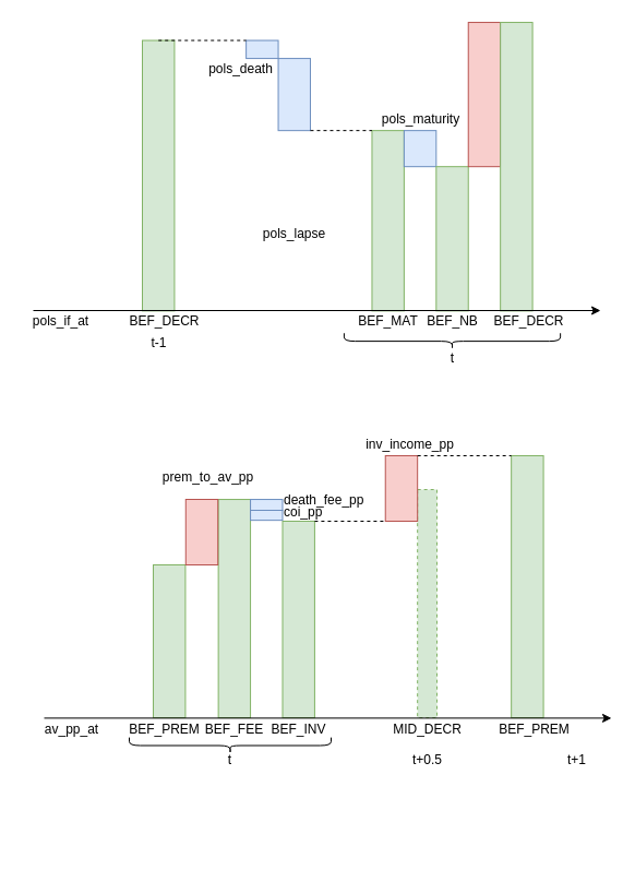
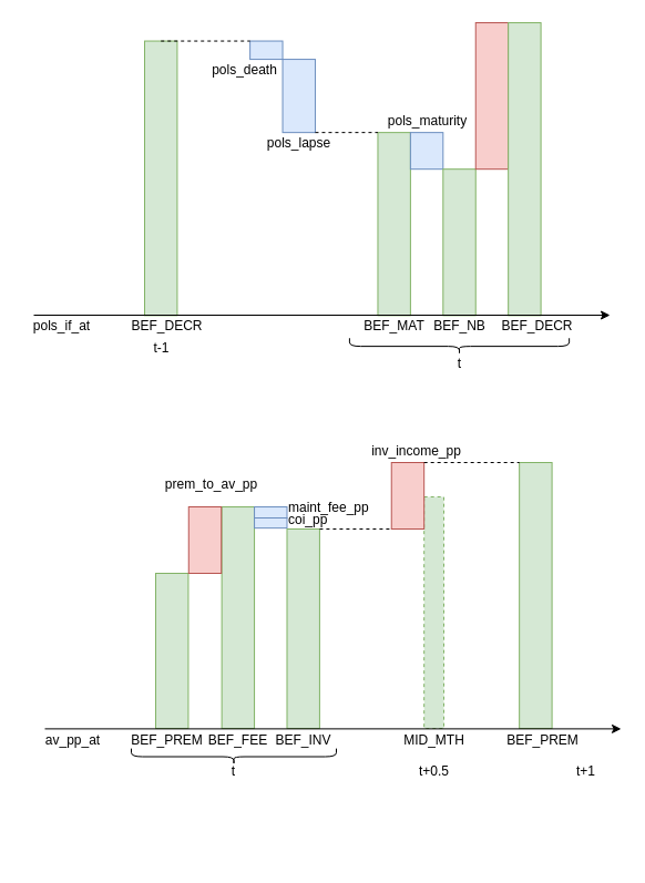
- <mxCell id="22" value="pols_lapse" style="text;html=1;resizable=0;autosize=1;align=center;verticalAlign=middle;points=[];fillColor=none;strokeColor=none;rounded=0;labelBackgroundColor=none;fontFamily=Helvetica;fontSize=12;" parent="1" vertex="1"><mxGeometry x="234.253" y="204.145" width="70" height="20" as="geometry" /></mxCell>
+ <mxCell id="22" value="pols_lapse" style="text;html=1;resizable=0;autosize=1;align=center;verticalAlign=middle;points=[];fillColor=none;strokeColor=none;rounded=0;labelBackgroundColor=none;fontFamily=Helvetica;fontSize=12;" parent="1" vertex="1"><mxGeometry x="234.253" y="119.145" width="70" height="20" as="geometry" /></mxCell>
- <mxCell id="39" value="death_fee_pp" style="text;html=1;resizable=0;autosize=1;align=left;verticalAlign=middle;points=[];fillColor=none;strokeColor=none;rounded=0;labelBackgroundColor=none;fontFamily=Helvetica;fontSize=12;" vertex="1" parent="1"><mxGeometry x="258.492" y="448.003" width="90" height="20" as="geometry" /></mxCell>
+ <mxCell id="39" value="maint_fee_pp" style="text;html=1;resizable=0;autosize=1;align=left;verticalAlign=middle;points=[];fillColor=none;strokeColor=none;rounded=0;labelBackgroundColor=none;fontFamily=Helvetica;fontSize=12;" vertex="1" parent="1"><mxGeometry x="258.492" y="448.003" width="90" height="20" as="geometry" /></mxCell>
- <mxCell id="34" value="MID_DECR" style="text;html=1;resizable=0;autosize=1;align=center;verticalAlign=middle;points=[];fillColor=none;strokeColor=none;rounded=0;fontSize=12;" vertex="1" parent="1"><mxGeometry x="356.081" y="657.711" width="70" height="20" as="geometry" /></mxCell>
+ <mxCell id="34" value="MID_MTH" style="text;html=1;resizable=0;autosize=1;align=center;verticalAlign=middle;points=[];fillColor=none;strokeColor=none;rounded=0;fontSize=12;" vertex="1" parent="1"><mxGeometry x="356.081" y="657.711" width="70" height="20" as="geometry" /></mxCell>
